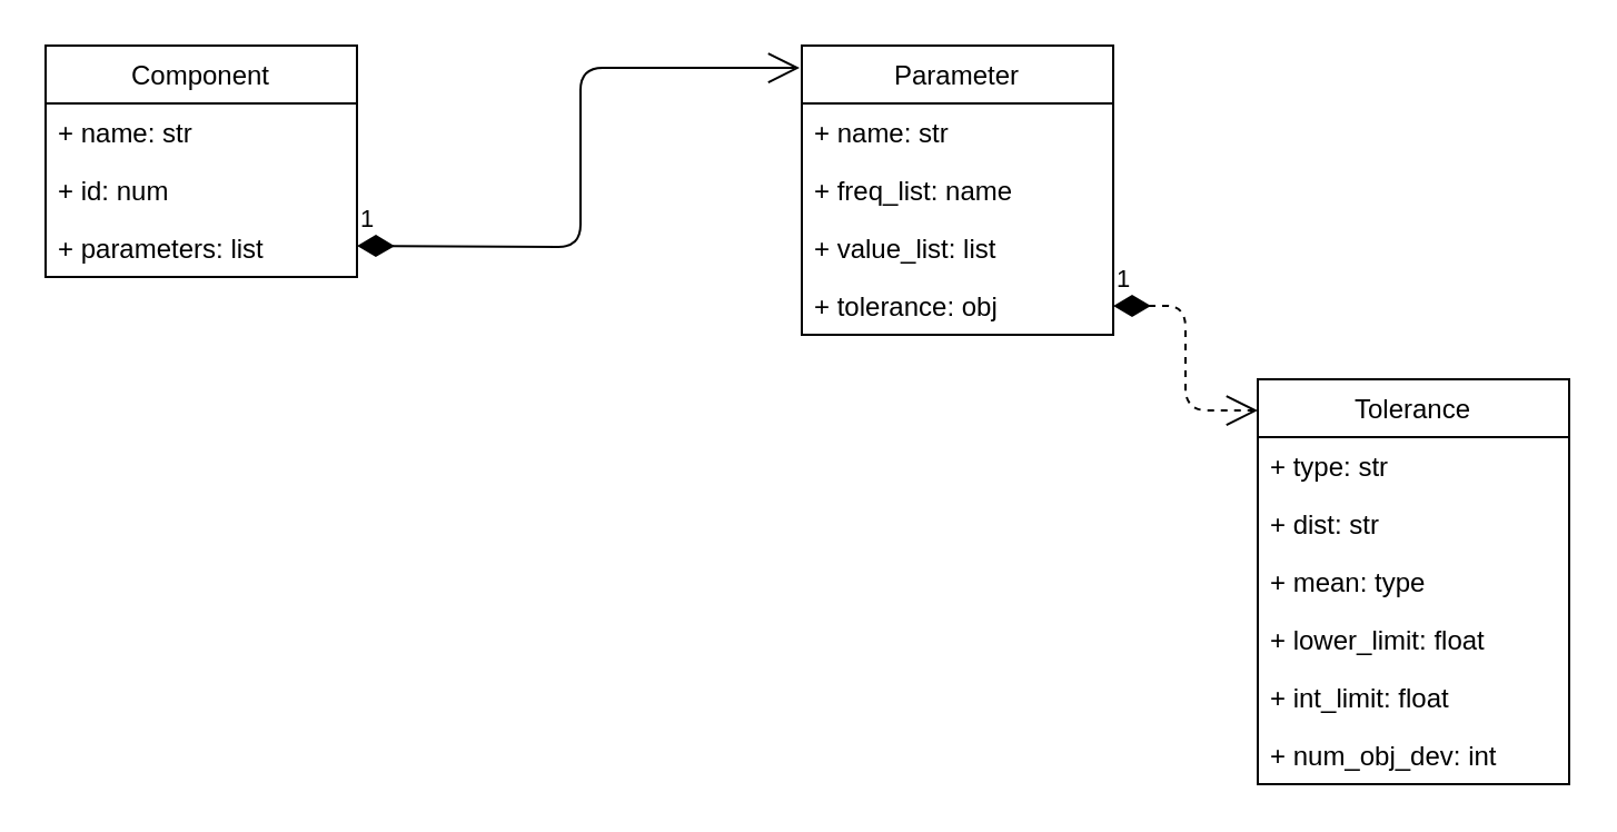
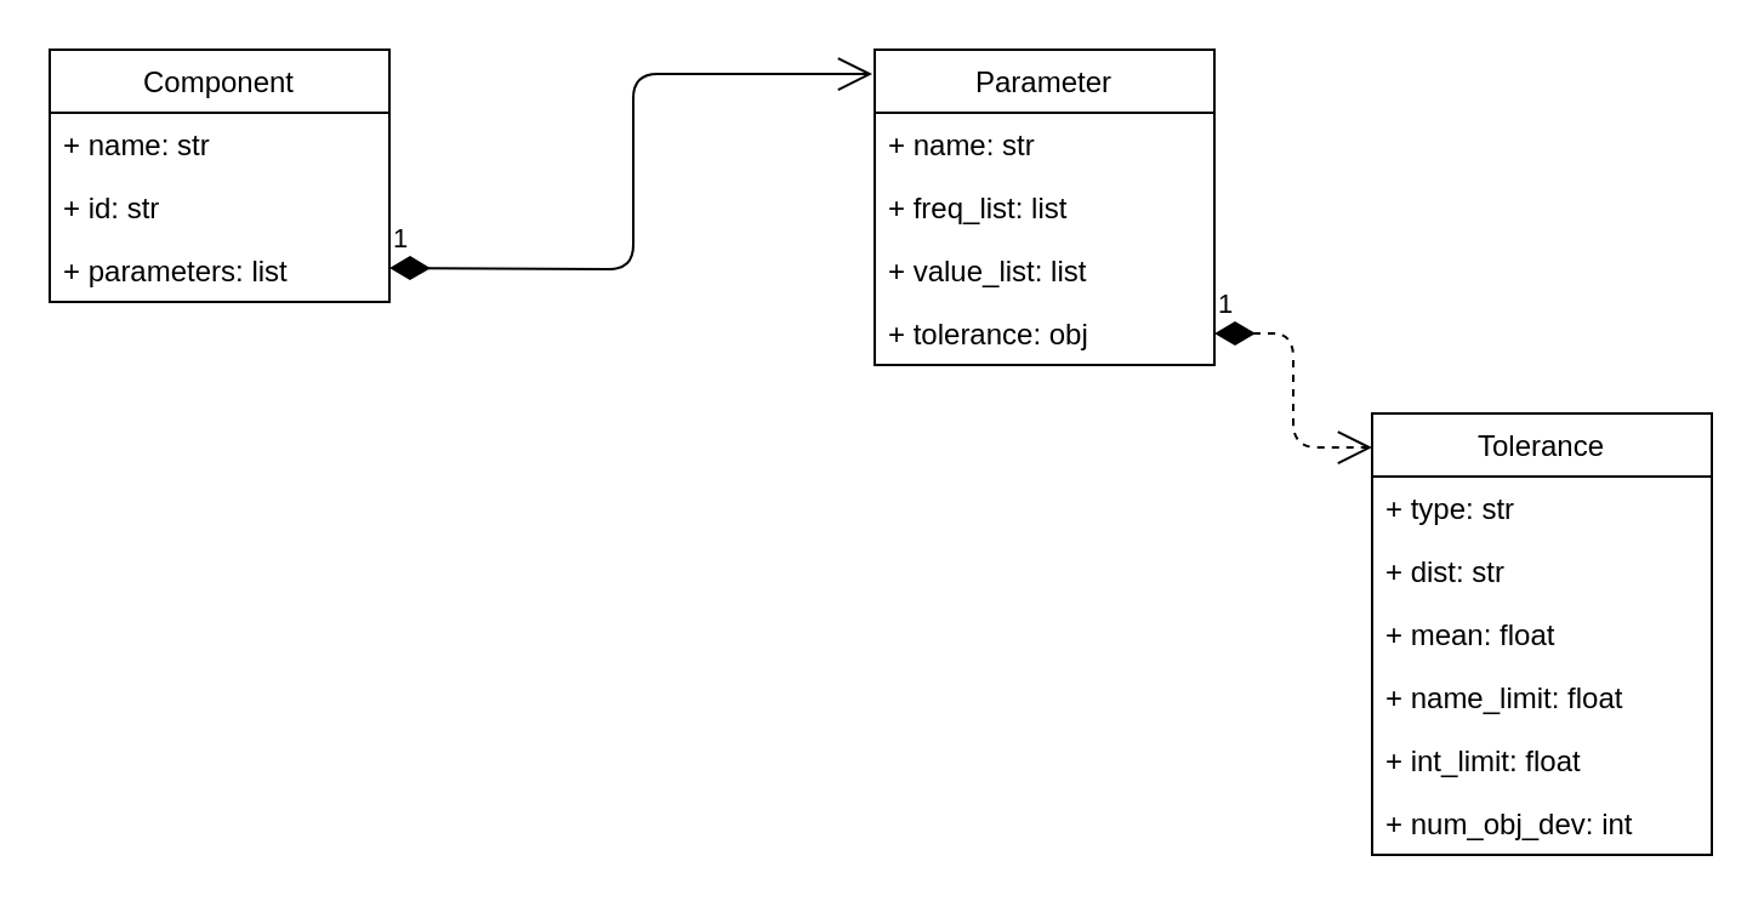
- <mxCell id="17" value="+ id: num" style="text;strokeColor=none;fillColor=none;align=left;verticalAlign=top;spacingLeft=4;spacingRight=4;overflow=hidden;rotatable=0;points=[[0,0.5],[1,0.5]];portConstraint=eastwest;" vertex="1" parent="15"><mxGeometry y="52" width="140" height="26" as="geometry" /></mxCell>
+ <mxCell id="17" value="+ id: str" style="text;strokeColor=none;fillColor=none;align=left;verticalAlign=top;spacingLeft=4;spacingRight=4;overflow=hidden;rotatable=0;points=[[0,0.5],[1,0.5]];portConstraint=eastwest;" vertex="1" parent="15"><mxGeometry y="52" width="140" height="26" as="geometry" /></mxCell>
- <mxCell id="4" value="+ freq_list: name" style="text;strokeColor=none;fillColor=none;align=left;verticalAlign=top;spacingLeft=4;spacingRight=4;overflow=hidden;rotatable=0;points=[[0,0.5],[1,0.5]];portConstraint=eastwest;" vertex="1" parent="2"><mxGeometry y="52" width="140" height="26" as="geometry" /></mxCell>
+ <mxCell id="4" value="+ freq_list: list" style="text;strokeColor=none;fillColor=none;align=left;verticalAlign=top;spacingLeft=4;spacingRight=4;overflow=hidden;rotatable=0;points=[[0,0.5],[1,0.5]];portConstraint=eastwest;" vertex="1" parent="2"><mxGeometry y="52" width="140" height="26" as="geometry" /></mxCell>
- <mxCell id="10" value="+ mean: type" style="text;strokeColor=none;fillColor=none;align=left;verticalAlign=top;spacingLeft=4;spacingRight=4;overflow=hidden;rotatable=0;points=[[0,0.5],[1,0.5]];portConstraint=eastwest;" vertex="1" parent="7"><mxGeometry y="78" width="140" height="26" as="geometry" /></mxCell>
+ <mxCell id="10" value="+ mean: float" style="text;strokeColor=none;fillColor=none;align=left;verticalAlign=top;spacingLeft=4;spacingRight=4;overflow=hidden;rotatable=0;points=[[0,0.5],[1,0.5]];portConstraint=eastwest;" vertex="1" parent="7"><mxGeometry y="78" width="140" height="26" as="geometry" /></mxCell>
- <mxCell id="11" value="+ lower_limit: float" style="text;strokeColor=none;fillColor=none;align=left;verticalAlign=top;spacingLeft=4;spacingRight=4;overflow=hidden;rotatable=0;points=[[0,0.5],[1,0.5]];portConstraint=eastwest;" vertex="1" parent="7"><mxGeometry y="104" width="140" height="26" as="geometry" /></mxCell>
+ <mxCell id="11" value="+ name_limit: float" style="text;strokeColor=none;fillColor=none;align=left;verticalAlign=top;spacingLeft=4;spacingRight=4;overflow=hidden;rotatable=0;points=[[0,0.5],[1,0.5]];portConstraint=eastwest;" vertex="1" parent="7"><mxGeometry y="104" width="140" height="26" as="geometry" /></mxCell>
